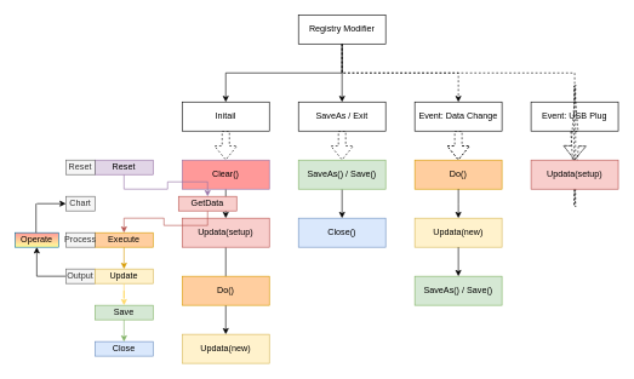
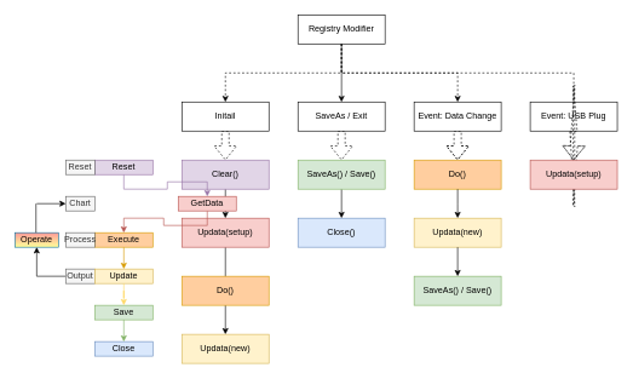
- <mxCell id="2" value="" style="edgeStyle=orthogonalEdgeStyle;rounded=0;orthogonalLoop=1;jettySize=auto;html=1;exitX=0.5;exitY=1;exitDx=0;exitDy=0;" parent="1" source="5" target="7" edge="1"><mxGeometry relative="1" as="geometry" /></mxCell>
+ <mxCell id="2" value="" style="edgeStyle=orthogonalEdgeStyle;rounded=0;orthogonalLoop=1;jettySize=auto;html=1;exitX=0.5;exitY=1;exitDx=0;exitDy=0;dashed=1;" parent="1" source="5" target="7" edge="1"><mxGeometry relative="1" as="geometry" /></mxCell>
- <mxCell id="13" value="Clear()" style="whiteSpace=wrap;html=1;rounded=0;fillColor=#ff9999;strokeColor=#9673a6;" parent="1" vertex="1"><mxGeometry x="250" y="220" width="120" height="40" as="geometry" /></mxCell>
+ <mxCell id="13" value="Clear()" style="whiteSpace=wrap;html=1;rounded=0;fillColor=#e1d5e7;strokeColor=#9673a6;" parent="1" vertex="1"><mxGeometry x="250" y="220" width="120" height="40" as="geometry" /></mxCell>
